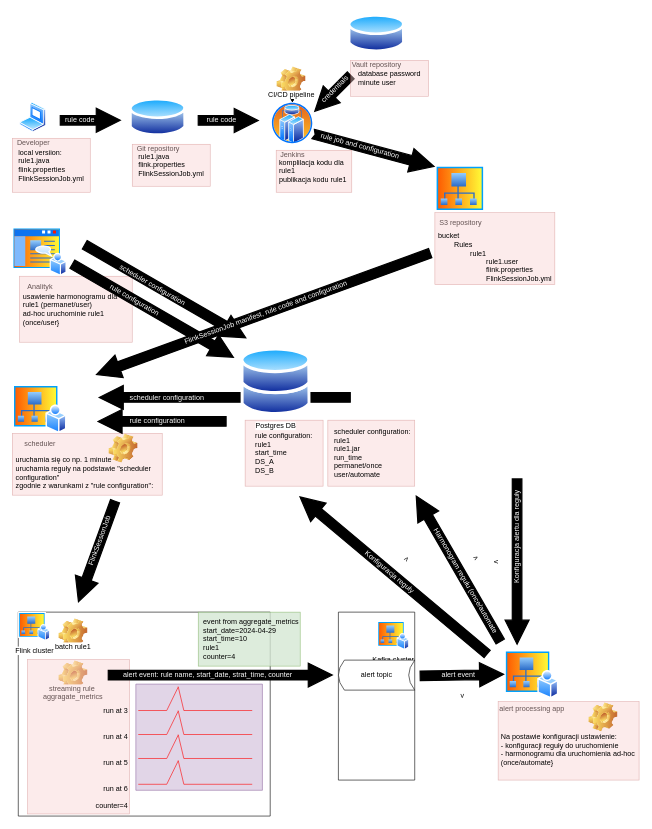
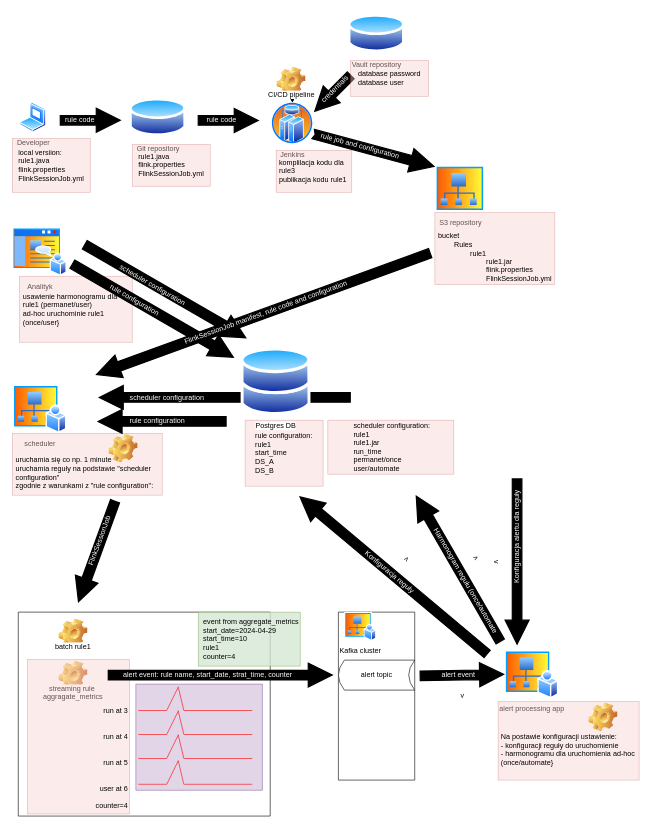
- <mxCell id="17" value="&lt;div style=&quot;text-align: left;&quot;&gt;database password&lt;/div&gt;&lt;div style=&quot;text-align: left;&quot;&gt;minute user&lt;/div&gt;" style="text;strokeColor=#b85450;align=center;fillColor=#f8cecc;html=1;verticalAlign=middle;whiteSpace=wrap;rounded=0;opacity=40;" parent="1" vertex="1"><mxGeometry x="584.03" y="100" width="130" height="60" as="geometry" /></mxCell>
+ <mxCell id="17" value="&lt;div style=&quot;text-align: left;&quot;&gt;database password&lt;/div&gt;&lt;div style=&quot;text-align: left;&quot;&gt;database user&lt;/div&gt;" style="text;strokeColor=#b85450;align=center;fillColor=#f8cecc;html=1;verticalAlign=middle;whiteSpace=wrap;rounded=0;opacity=40;" parent="1" vertex="1"><mxGeometry x="584.03" y="100" width="130" height="60" as="geometry" /></mxCell>
- <mxCell id="18" value="&lt;div style=&quot;text-align: left;&quot;&gt;komplilacja kodu dla rule1&lt;/div&gt;&lt;div style=&quot;text-align: left;&quot;&gt;publikacja kodu rule1&amp;nbsp;&amp;nbsp;&lt;/div&gt;" style="text;strokeColor=#b85450;align=center;fillColor=#f8cecc;html=1;verticalAlign=middle;whiteSpace=wrap;rounded=0;opacity=40;spacingLeft=4;" parent="1" vertex="1"><mxGeometry x="460" y="250" width="125.97" height="70" as="geometry" /></mxCell>
+ <mxCell id="18" value="&lt;div style=&quot;text-align: left;&quot;&gt;komplilacja kodu dla rule3&lt;/div&gt;&lt;div style=&quot;text-align: left;&quot;&gt;publikacja kodu rule1&amp;nbsp;&amp;nbsp;&lt;/div&gt;" style="text;strokeColor=#b85450;align=center;fillColor=#f8cecc;html=1;verticalAlign=middle;whiteSpace=wrap;rounded=0;opacity=40;spacingLeft=4;" parent="1" vertex="1"><mxGeometry x="460" y="250" width="125.97" height="70" as="geometry" /></mxCell>
- <mxCell id="12" value="&lt;div style=&quot;text-align: left;&quot;&gt;&lt;span style=&quot;background-color: initial;&quot;&gt;&lt;br&gt;&lt;/span&gt;&lt;/div&gt;&lt;div style=&quot;text-align: left;&quot;&gt;&lt;span style=&quot;background-color: initial;&quot;&gt;&lt;br&gt;&lt;/span&gt;&lt;/div&gt;&lt;div style=&quot;text-align: left;&quot;&gt;&lt;span style=&quot;background-color: initial;&quot;&gt;bucket&lt;/span&gt;&lt;/div&gt;&lt;div style=&quot;text-align: left;&quot;&gt;&lt;span style=&quot;white-space: pre;&quot;&gt;&#09;&lt;/span&gt;Rules&lt;/div&gt;&lt;div style=&quot;text-align: left;&quot;&gt;&lt;span style=&quot;white-space: pre;&quot;&gt;&#09;&lt;/span&gt;&lt;span style=&quot;white-space: pre;&quot;&gt;&#09;&lt;/span&gt;rule1&lt;/div&gt;&lt;div style=&quot;text-align: left;&quot;&gt;&lt;span style=&quot;white-space: pre;&quot;&gt;&#09;&lt;/span&gt;&lt;span style=&quot;white-space: pre;&quot;&gt;&#09;&lt;/span&gt;&lt;span style=&quot;white-space: pre;&quot;&gt;&#09;&lt;/span&gt;rule1.user&lt;/div&gt;&lt;div style=&quot;text-align: left;&quot;&gt;&lt;span style=&quot;white-space: pre;&quot;&gt;&#09;&lt;/span&gt;&lt;span style=&quot;white-space: pre;&quot;&gt;&#09;&lt;/span&gt;&lt;span style=&quot;white-space: pre;&quot;&gt;&#09;&lt;/span&gt;flink.properties&lt;/div&gt;&lt;div style=&quot;text-align: left;&quot;&gt;&lt;span style=&quot;white-space: pre;&quot;&gt;&#09;&lt;/span&gt;&lt;span style=&quot;white-space: pre;&quot;&gt;&#09;&lt;/span&gt;&lt;span style=&quot;white-space: pre;&quot;&gt;&#09;&lt;/span&gt;FlinkSessionJob.yml&lt;/div&gt;" style="text;strokeColor=#b85450;align=center;fillColor=#f8cecc;html=1;verticalAlign=middle;whiteSpace=wrap;rounded=0;opacity=40;" parent="1" vertex="1"><mxGeometry x="724.51" y="354" width="200" height="120" as="geometry" /></mxCell>
+ <mxCell id="12" value="&lt;div style=&quot;text-align: left;&quot;&gt;&lt;span style=&quot;background-color: initial;&quot;&gt;&lt;br&gt;&lt;/span&gt;&lt;/div&gt;&lt;div style=&quot;text-align: left;&quot;&gt;&lt;span style=&quot;background-color: initial;&quot;&gt;&lt;br&gt;&lt;/span&gt;&lt;/div&gt;&lt;div style=&quot;text-align: left;&quot;&gt;&lt;span style=&quot;background-color: initial;&quot;&gt;bucket&lt;/span&gt;&lt;/div&gt;&lt;div style=&quot;text-align: left;&quot;&gt;&lt;span style=&quot;white-space: pre;&quot;&gt;&#09;&lt;/span&gt;Rules&lt;/div&gt;&lt;div style=&quot;text-align: left;&quot;&gt;&lt;span style=&quot;white-space: pre;&quot;&gt;&#09;&lt;/span&gt;&lt;span style=&quot;white-space: pre;&quot;&gt;&#09;&lt;/span&gt;rule1&lt;/div&gt;&lt;div style=&quot;text-align: left;&quot;&gt;&lt;span style=&quot;white-space: pre;&quot;&gt;&#09;&lt;/span&gt;&lt;span style=&quot;white-space: pre;&quot;&gt;&#09;&lt;/span&gt;&lt;span style=&quot;white-space: pre;&quot;&gt;&#09;&lt;/span&gt;rule1.jar&lt;/div&gt;&lt;div style=&quot;text-align: left;&quot;&gt;&lt;span style=&quot;white-space: pre;&quot;&gt;&#09;&lt;/span&gt;&lt;span style=&quot;white-space: pre;&quot;&gt;&#09;&lt;/span&gt;&lt;span style=&quot;white-space: pre;&quot;&gt;&#09;&lt;/span&gt;flink.properties&lt;/div&gt;&lt;div style=&quot;text-align: left;&quot;&gt;&lt;span style=&quot;white-space: pre;&quot;&gt;&#09;&lt;/span&gt;&lt;span style=&quot;white-space: pre;&quot;&gt;&#09;&lt;/span&gt;&lt;span style=&quot;white-space: pre;&quot;&gt;&#09;&lt;/span&gt;FlinkSessionJob.yml&lt;/div&gt;" style="text;strokeColor=#b85450;align=center;fillColor=#f8cecc;html=1;verticalAlign=middle;whiteSpace=wrap;rounded=0;opacity=40;" parent="1" vertex="1"><mxGeometry x="724.51" y="354" width="200" height="120" as="geometry" /></mxCell>
- <mxCell id="23" value="&lt;div style=&quot;text-align: left;&quot;&gt;scheduler configuration:&lt;/div&gt;&lt;div style=&quot;text-align: left;&quot;&gt;rule1&lt;/div&gt;&lt;div style=&quot;text-align: left;&quot;&gt;rule1.jar&lt;/div&gt;&lt;div style=&quot;text-align: left;&quot;&gt;run_time&lt;/div&gt;&lt;div style=&quot;text-align: left;&quot;&gt;permanet/once&lt;/div&gt;&lt;div style=&quot;text-align: left;&quot;&gt;user/automate&lt;/div&gt;" style="text;strokeColor=#b85450;align=center;fillColor=#f8cecc;html=1;verticalAlign=middle;whiteSpace=wrap;rounded=0;opacity=40;spacingLeft=4;" parent="1" vertex="1"><mxGeometry x="546.03" y="700" width="144.89" height="110" as="geometry" /></mxCell>
+ <mxCell id="23" value="&lt;div style=&quot;text-align: left;&quot;&gt;scheduler configuration:&lt;/div&gt;&lt;div style=&quot;text-align: left;&quot;&gt;rule1&lt;/div&gt;&lt;div style=&quot;text-align: left;&quot;&gt;rule1.jar&lt;/div&gt;&lt;div style=&quot;text-align: left;&quot;&gt;run_time&lt;/div&gt;&lt;div style=&quot;text-align: left;&quot;&gt;permanet/once&lt;/div&gt;&lt;div style=&quot;text-align: left;&quot;&gt;user/automate&lt;/div&gt;" style="text;strokeColor=#b85450;align=center;fillColor=#f8cecc;html=1;verticalAlign=middle;whiteSpace=wrap;rounded=0;opacity=40;spacingLeft=4;" parent="1" vertex="1"><mxGeometry x="546.03" y="700" width="210" height="90" as="geometry" /></mxCell>
- <mxCell id="21" value="Flink cluster" style="image;aspect=fixed;perimeter=ellipsePerimeter;html=1;align=center;shadow=0;dashed=0;spacingTop=3;image=img/lib/active_directory/my_sites.svg;" parent="1" vertex="1"><mxGeometry x="30" y="1020" width="53.33" height="48" as="geometry" /></mxCell>
- <mxCell id="34" value="Kafka cluster" style="image;aspect=fixed;perimeter=ellipsePerimeter;html=1;align=center;shadow=0;dashed=0;spacingTop=3;image=img/lib/active_directory/my_sites.svg;" parent="1" vertex="1"><mxGeometry x="628.67" y="1035" width="53.33" height="48" as="geometry" /></mxCell>
+ <mxCell id="34" value="Kafka cluster" style="image;aspect=fixed;perimeter=ellipsePerimeter;html=1;align=center;shadow=0;dashed=0;spacingTop=3;image=img/lib/active_directory/my_sites.svg;" parent="1" vertex="1"><mxGeometry x="573.67" y="1020" width="53.33" height="48" as="geometry" /></mxCell>
- <mxCell id="39" value="&lt;div style=&quot;&quot;&gt;&lt;br&gt;&lt;/div&gt;&lt;div style=&quot;&quot;&gt;&lt;br&gt;&lt;/div&gt;&lt;div style=&quot;&quot;&gt;&lt;br&gt;&lt;/div&gt;&lt;div style=&quot;&quot;&gt;&lt;br&gt;&lt;/div&gt;&lt;div style=&quot;&quot;&gt;&lt;br&gt;&lt;/div&gt;&lt;div style=&quot;&quot;&gt;run at 3&lt;/div&gt;&lt;div style=&quot;&quot;&gt;&lt;br&gt;&lt;/div&gt;&lt;div style=&quot;&quot;&gt;&lt;br&gt;&lt;/div&gt;&lt;div style=&quot;&quot;&gt;&lt;span style=&quot;background-color: initial;&quot;&gt;run at 4&lt;/span&gt;&lt;br&gt;&lt;/div&gt;&lt;div style=&quot;&quot;&gt;&lt;br&gt;&lt;/div&gt;&lt;div style=&quot;&quot;&gt;&lt;br&gt;&lt;/div&gt;&lt;div style=&quot;&quot;&gt;run at 5&lt;/div&gt;&lt;div style=&quot;&quot;&gt;&lt;br&gt;&lt;/div&gt;&lt;div style=&quot;&quot;&gt;&lt;br&gt;&lt;/div&gt;&lt;div style=&quot;&quot;&gt;run at 6&lt;/div&gt;&lt;div style=&quot;&quot;&gt;&lt;br&gt;&lt;/div&gt;&lt;div style=&quot;&quot;&gt;counter=4&lt;/div&gt;" style="text;strokeColor=#b85450;align=right;fillColor=#f8cecc;html=1;verticalAlign=middle;whiteSpace=wrap;rounded=0;opacity=40;" parent="1" vertex="1"><mxGeometry x="45.41" y="1099" width="170" height="257.5" as="geometry" /></mxCell>
+ <mxCell id="39" value="&lt;div style=&quot;&quot;&gt;&lt;br&gt;&lt;/div&gt;&lt;div style=&quot;&quot;&gt;&lt;br&gt;&lt;/div&gt;&lt;div style=&quot;&quot;&gt;&lt;br&gt;&lt;/div&gt;&lt;div style=&quot;&quot;&gt;&lt;br&gt;&lt;/div&gt;&lt;div style=&quot;&quot;&gt;&lt;br&gt;&lt;/div&gt;&lt;div style=&quot;&quot;&gt;run at 3&lt;/div&gt;&lt;div style=&quot;&quot;&gt;&lt;br&gt;&lt;/div&gt;&lt;div style=&quot;&quot;&gt;&lt;br&gt;&lt;/div&gt;&lt;div style=&quot;&quot;&gt;&lt;span style=&quot;background-color: initial;&quot;&gt;run at 4&lt;/span&gt;&lt;br&gt;&lt;/div&gt;&lt;div style=&quot;&quot;&gt;&lt;br&gt;&lt;/div&gt;&lt;div style=&quot;&quot;&gt;&lt;br&gt;&lt;/div&gt;&lt;div style=&quot;&quot;&gt;run at 5&lt;/div&gt;&lt;div style=&quot;&quot;&gt;&lt;br&gt;&lt;/div&gt;&lt;div style=&quot;&quot;&gt;&lt;br&gt;&lt;/div&gt;&lt;div style=&quot;&quot;&gt;user at 6&lt;/div&gt;&lt;div style=&quot;&quot;&gt;&lt;br&gt;&lt;/div&gt;&lt;div style=&quot;&quot;&gt;counter=4&lt;/div&gt;" style="text;strokeColor=#b85450;align=right;fillColor=#f8cecc;html=1;verticalAlign=middle;whiteSpace=wrap;rounded=0;opacity=40;" parent="1" vertex="1"><mxGeometry x="45.41" y="1099" width="170" height="257.5" as="geometry" /></mxCell>
